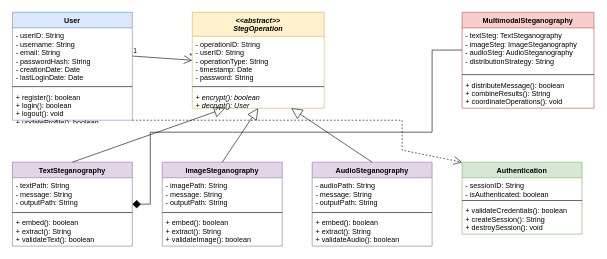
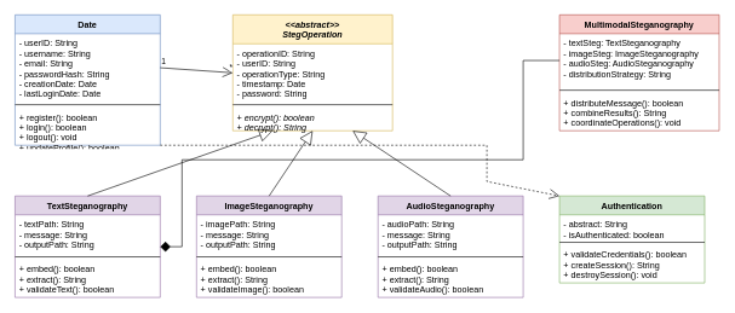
- <mxCell id="2" value="User" style="swimlane;fontStyle=1;align=center;verticalAlign=top;childLayout=stackLayout;horizontal=1;startSize=26;horizontalStack=0;resizeParent=1;resizeParentMax=0;resizeLast=0;collapsible=1;marginBottom=0;fillColor=#dae8fc;strokeColor=#6c8ebf;" vertex="1" parent="1"><mxGeometry x="20" y="20" width="200" height="180" as="geometry" /></mxCell>
+ <mxCell id="2" value="Date" style="swimlane;fontStyle=1;align=center;verticalAlign=top;childLayout=stackLayout;horizontal=1;startSize=26;horizontalStack=0;resizeParent=1;resizeParentMax=0;resizeLast=0;collapsible=1;marginBottom=0;fillColor=#dae8fc;strokeColor=#6c8ebf;" vertex="1" parent="1"><mxGeometry x="20" y="20" width="200" height="180" as="geometry" /></mxCell>
- <mxCell id="9" value="+ encrypt(): boolean&#10;+ decrypt(): User" style="text;strokeColor=none;fillColor=none;align=left;verticalAlign=top;spacingLeft=4;spacingRight=4;overflow=hidden;rotatable=0;points=[[0,0.5],[1,0.5]];portConstraint=eastwest;fontStyle=2" vertex="1" parent="6"><mxGeometry y="128" width="220" height="32" as="geometry" /></mxCell>
+ <mxCell id="9" value="+ encrypt(): boolean&#10;+ decrypt(): String" style="text;strokeColor=none;fillColor=none;align=left;verticalAlign=top;spacingLeft=4;spacingRight=4;overflow=hidden;rotatable=0;points=[[0,0.5],[1,0.5]];portConstraint=eastwest;fontStyle=2" vertex="1" parent="6"><mxGeometry y="128" width="220" height="32" as="geometry" /></mxCell>
- <mxCell id="27" value="- sessionID: String&#10;- isAuthenticated: boolean" style="text;strokeColor=none;fillColor=none;align=left;verticalAlign=top;spacingLeft=4;spacingRight=4;overflow=hidden;rotatable=0;points=[[0,0.5],[1,0.5]];portConstraint=eastwest;" vertex="1" parent="26"><mxGeometry y="26" width="200" height="34" as="geometry" /></mxCell>
+ <mxCell id="27" value="- abstract: String&#10;- isAuthenticated: boolean" style="text;strokeColor=none;fillColor=none;align=left;verticalAlign=top;spacingLeft=4;spacingRight=4;overflow=hidden;rotatable=0;points=[[0,0.5],[1,0.5]];portConstraint=eastwest;" vertex="1" parent="26"><mxGeometry y="26" width="200" height="34" as="geometry" /></mxCell>
